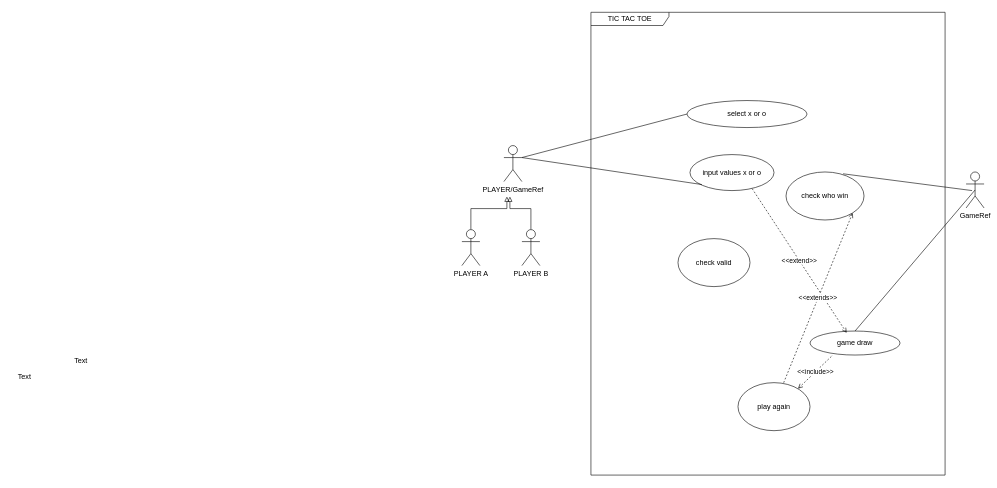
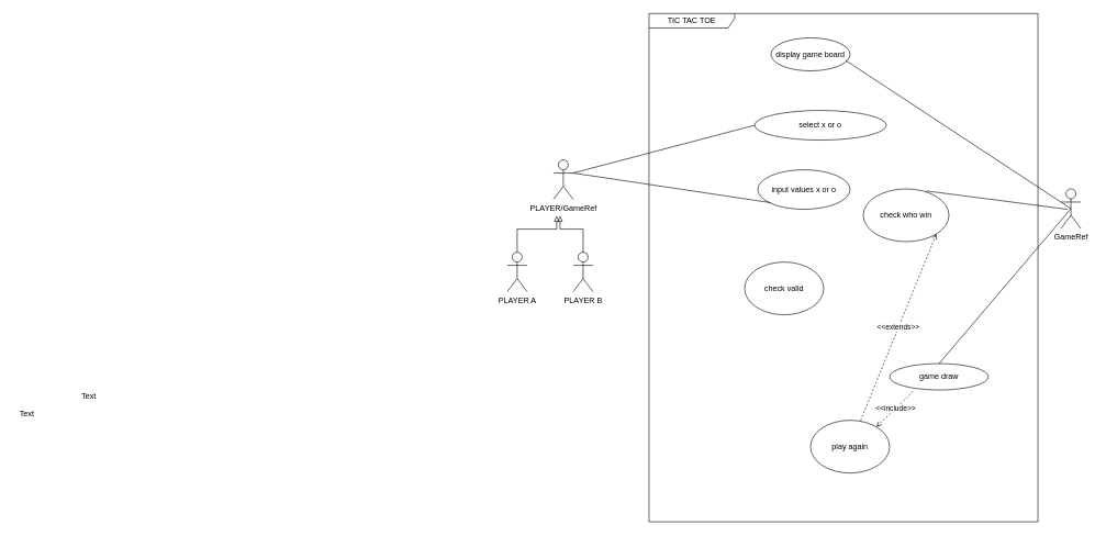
+ <mxCell id="12" value="display game board" style="ellipse;whiteSpace=wrap;html=1;" parent="1" vertex="1"><mxGeometry x="1169" y="57" width="120" height="50" as="geometry" /></mxCell>
+ <mxCell id="16" value="" style="endArrow=none;html=1;entryX=0.942;entryY=0.68;entryDx=0;entryDy=0;entryPerimeter=0;exitX=0.5;exitY=0.5;exitDx=0;exitDy=0;exitPerimeter=0;" parent="1" source="15" target="12" edge="1"><mxGeometry width="50" height="50" relative="1" as="geometry"><mxPoint x="1319" y="177" as="sourcePoint" /><mxPoint x="1369" y="127" as="targetPoint" /></mxGeometry></mxCell>
- <mxCell id="17" value="&amp;lt;&amp;lt;extend&amp;gt;&amp;gt;" style="endArrow=none;html=1;dashed=1;entryX=0.736;entryY=0.933;entryDx=0;entryDy=0;entryPerimeter=0;exitX=0.407;exitY=0.075;exitDx=0;exitDy=0;exitPerimeter=0;startArrow=open;startFill=0;" parent="1" source="10" target="6" edge="1"><mxGeometry width="50" height="50" relative="1" as="geometry"><mxPoint x="1459" y="497" as="sourcePoint" /><mxPoint x="1509" y="447" as="targetPoint" /></mxGeometry></mxCell>
